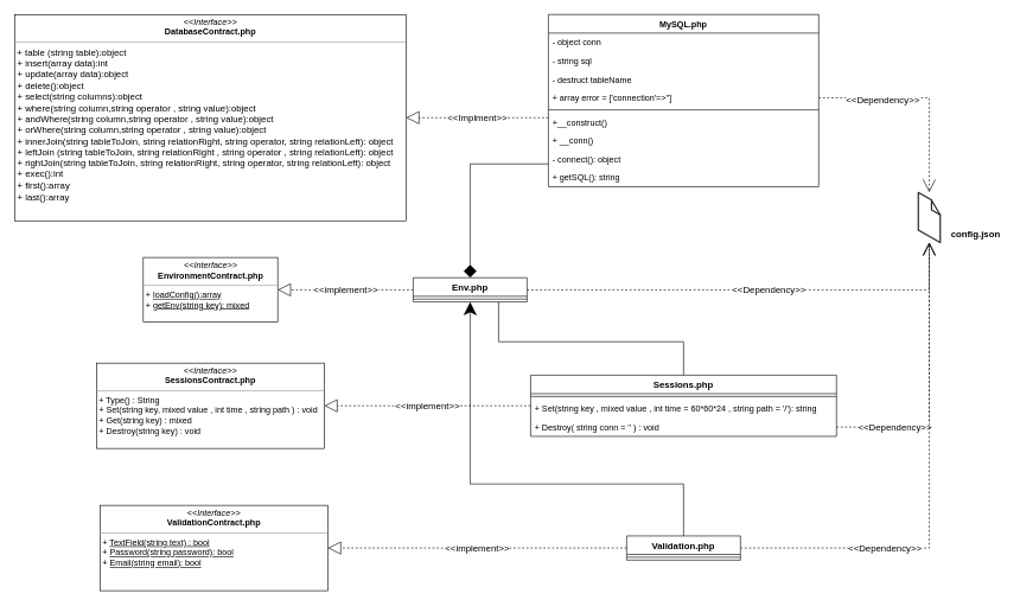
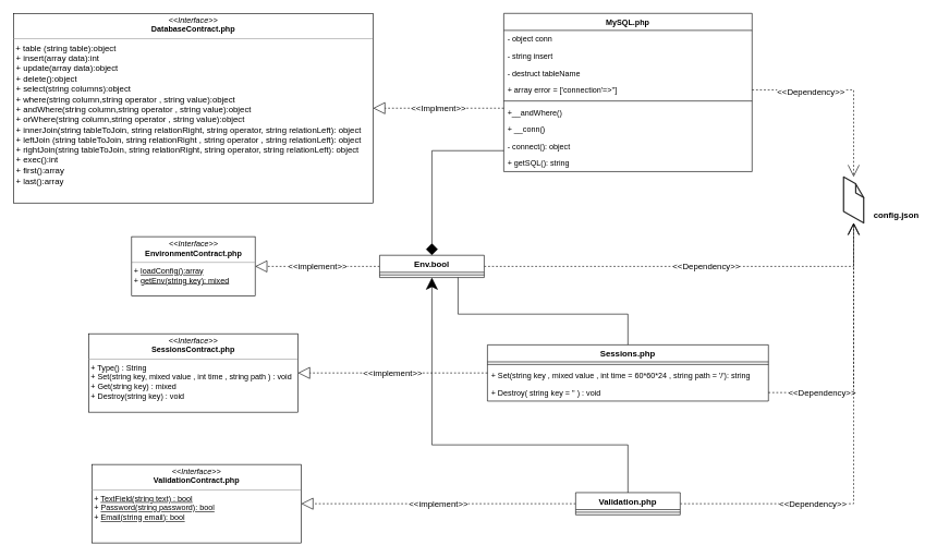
- <mxCell id="6" value="- string sql" style="text;strokeColor=none;fillColor=none;align=left;verticalAlign=top;spacingLeft=4;spacingRight=4;overflow=hidden;rotatable=0;points=[[0,0.5],[1,0.5]];portConstraint=eastwest;rounded=0;glass=0;" vertex="1" parent="4"><mxGeometry y="52" width="380" height="26" as="geometry" /></mxCell>
+ <mxCell id="6" value="- string insert" style="text;strokeColor=none;fillColor=none;align=left;verticalAlign=top;spacingLeft=4;spacingRight=4;overflow=hidden;rotatable=0;points=[[0,0.5],[1,0.5]];portConstraint=eastwest;rounded=0;glass=0;" vertex="1" parent="4"><mxGeometry y="52" width="380" height="26" as="geometry" /></mxCell>
- <mxCell id="10" value="+__construct()" style="text;strokeColor=none;fillColor=none;align=left;verticalAlign=top;spacingLeft=4;spacingRight=4;overflow=hidden;rotatable=0;points=[[0,0.5],[1,0.5]];portConstraint=eastwest;rounded=0;glass=0;" vertex="1" parent="4"><mxGeometry y="138" width="380" height="26" as="geometry" /></mxCell>
+ <mxCell id="10" value="+__andWhere()" style="text;strokeColor=none;fillColor=none;align=left;verticalAlign=top;spacingLeft=4;spacingRight=4;overflow=hidden;rotatable=0;points=[[0,0.5],[1,0.5]];portConstraint=eastwest;rounded=0;glass=0;" vertex="1" parent="4"><mxGeometry y="138" width="380" height="26" as="geometry" /></mxCell>
- <mxCell id="20" value="Env.php" style="swimlane;fontStyle=1;align=center;verticalAlign=top;childLayout=stackLayout;horizontal=1;startSize=26;horizontalStack=0;resizeParent=1;resizeParentMax=0;resizeLast=0;collapsible=1;marginBottom=0;rounded=0;glass=0;strokeColor=default;fontSize=13;" vertex="1" parent="1"><mxGeometry x="580" y="390" width="160" height="34" as="geometry" /></mxCell>
+ <mxCell id="20" value="Env.bool" style="swimlane;fontStyle=1;align=center;verticalAlign=top;childLayout=stackLayout;horizontal=1;startSize=26;horizontalStack=0;resizeParent=1;resizeParentMax=0;resizeLast=0;collapsible=1;marginBottom=0;rounded=0;glass=0;strokeColor=default;fontSize=13;" vertex="1" parent="1"><mxGeometry x="580" y="390" width="160" height="34" as="geometry" /></mxCell>
- <mxCell id="29" value="+ Destroy( string conn = '' ) : void" style="text;strokeColor=none;fillColor=none;align=left;verticalAlign=top;spacingLeft=4;spacingRight=4;overflow=hidden;rotatable=0;points=[[0,0.5],[1,0.5]];portConstraint=eastwest;rounded=0;glass=0;fontStyle=0" vertex="1" parent="26"><mxGeometry y="60" width="430" height="26" as="geometry" /></mxCell>
+ <mxCell id="29" value="+ Destroy( string key = '' ) : void" style="text;strokeColor=none;fillColor=none;align=left;verticalAlign=top;spacingLeft=4;spacingRight=4;overflow=hidden;rotatable=0;points=[[0,0.5],[1,0.5]];portConstraint=eastwest;rounded=0;glass=0;fontStyle=0" vertex="1" parent="26"><mxGeometry y="60" width="430" height="26" as="geometry" /></mxCell>
